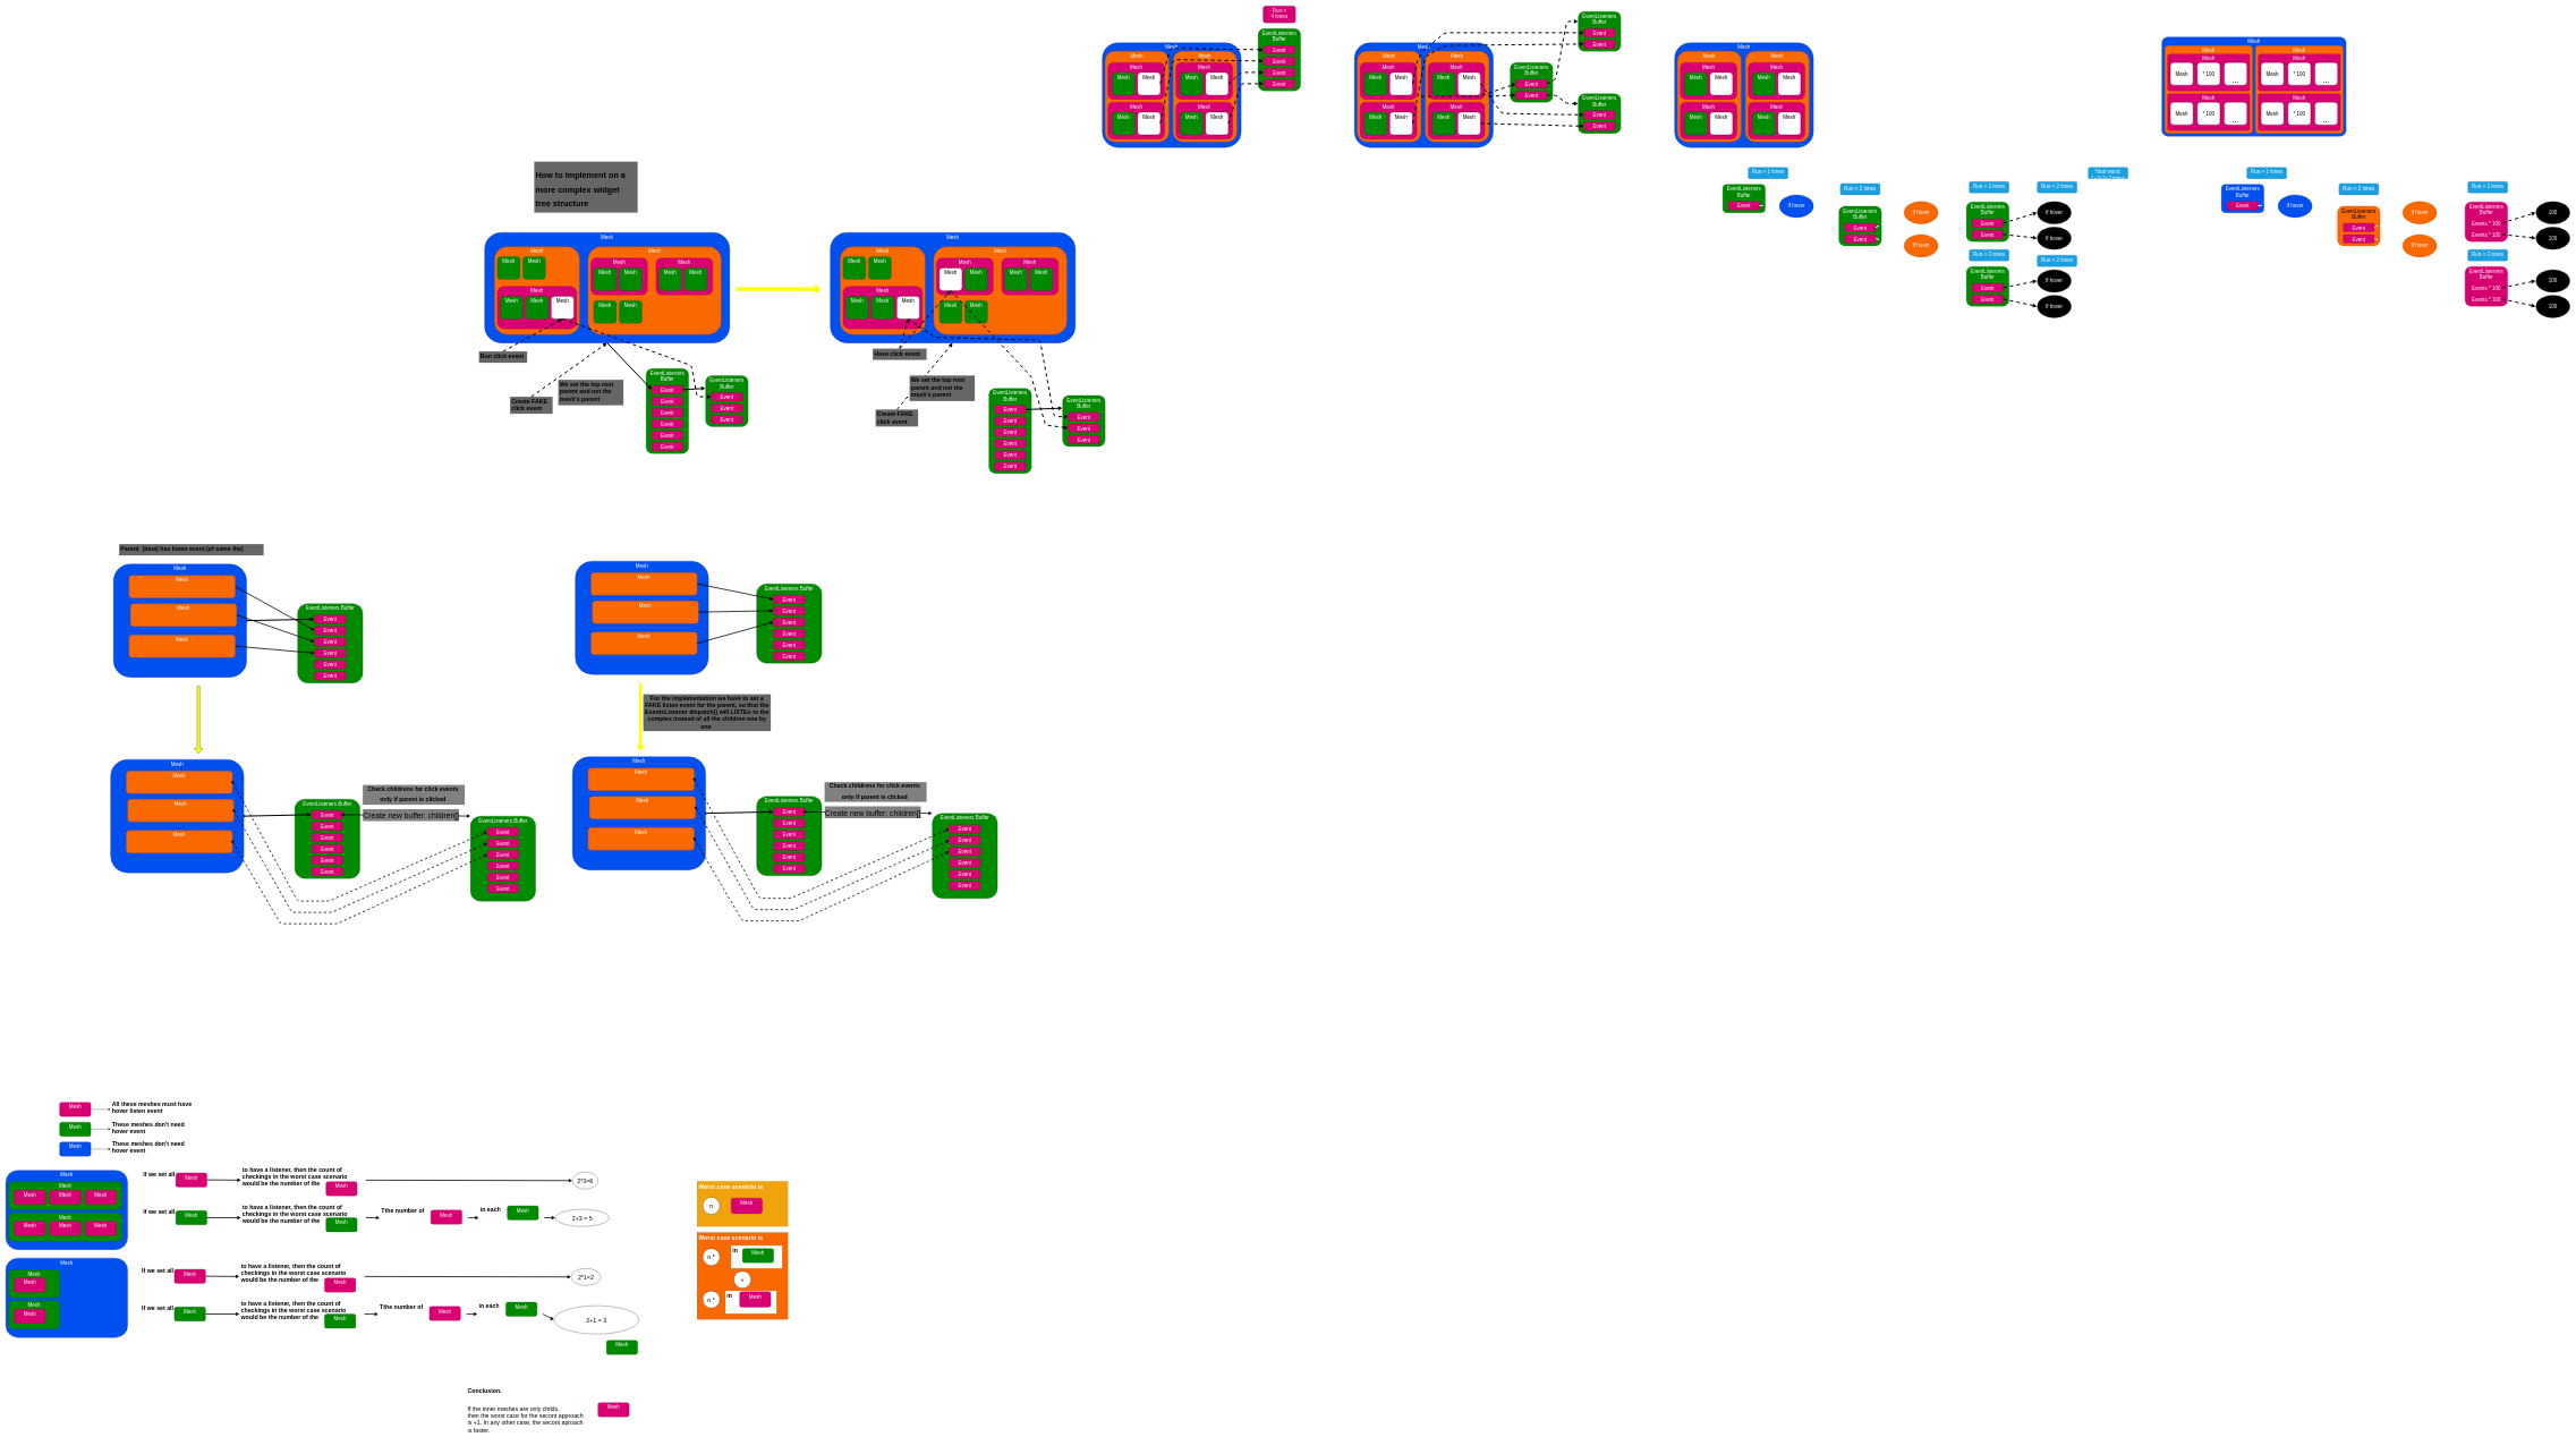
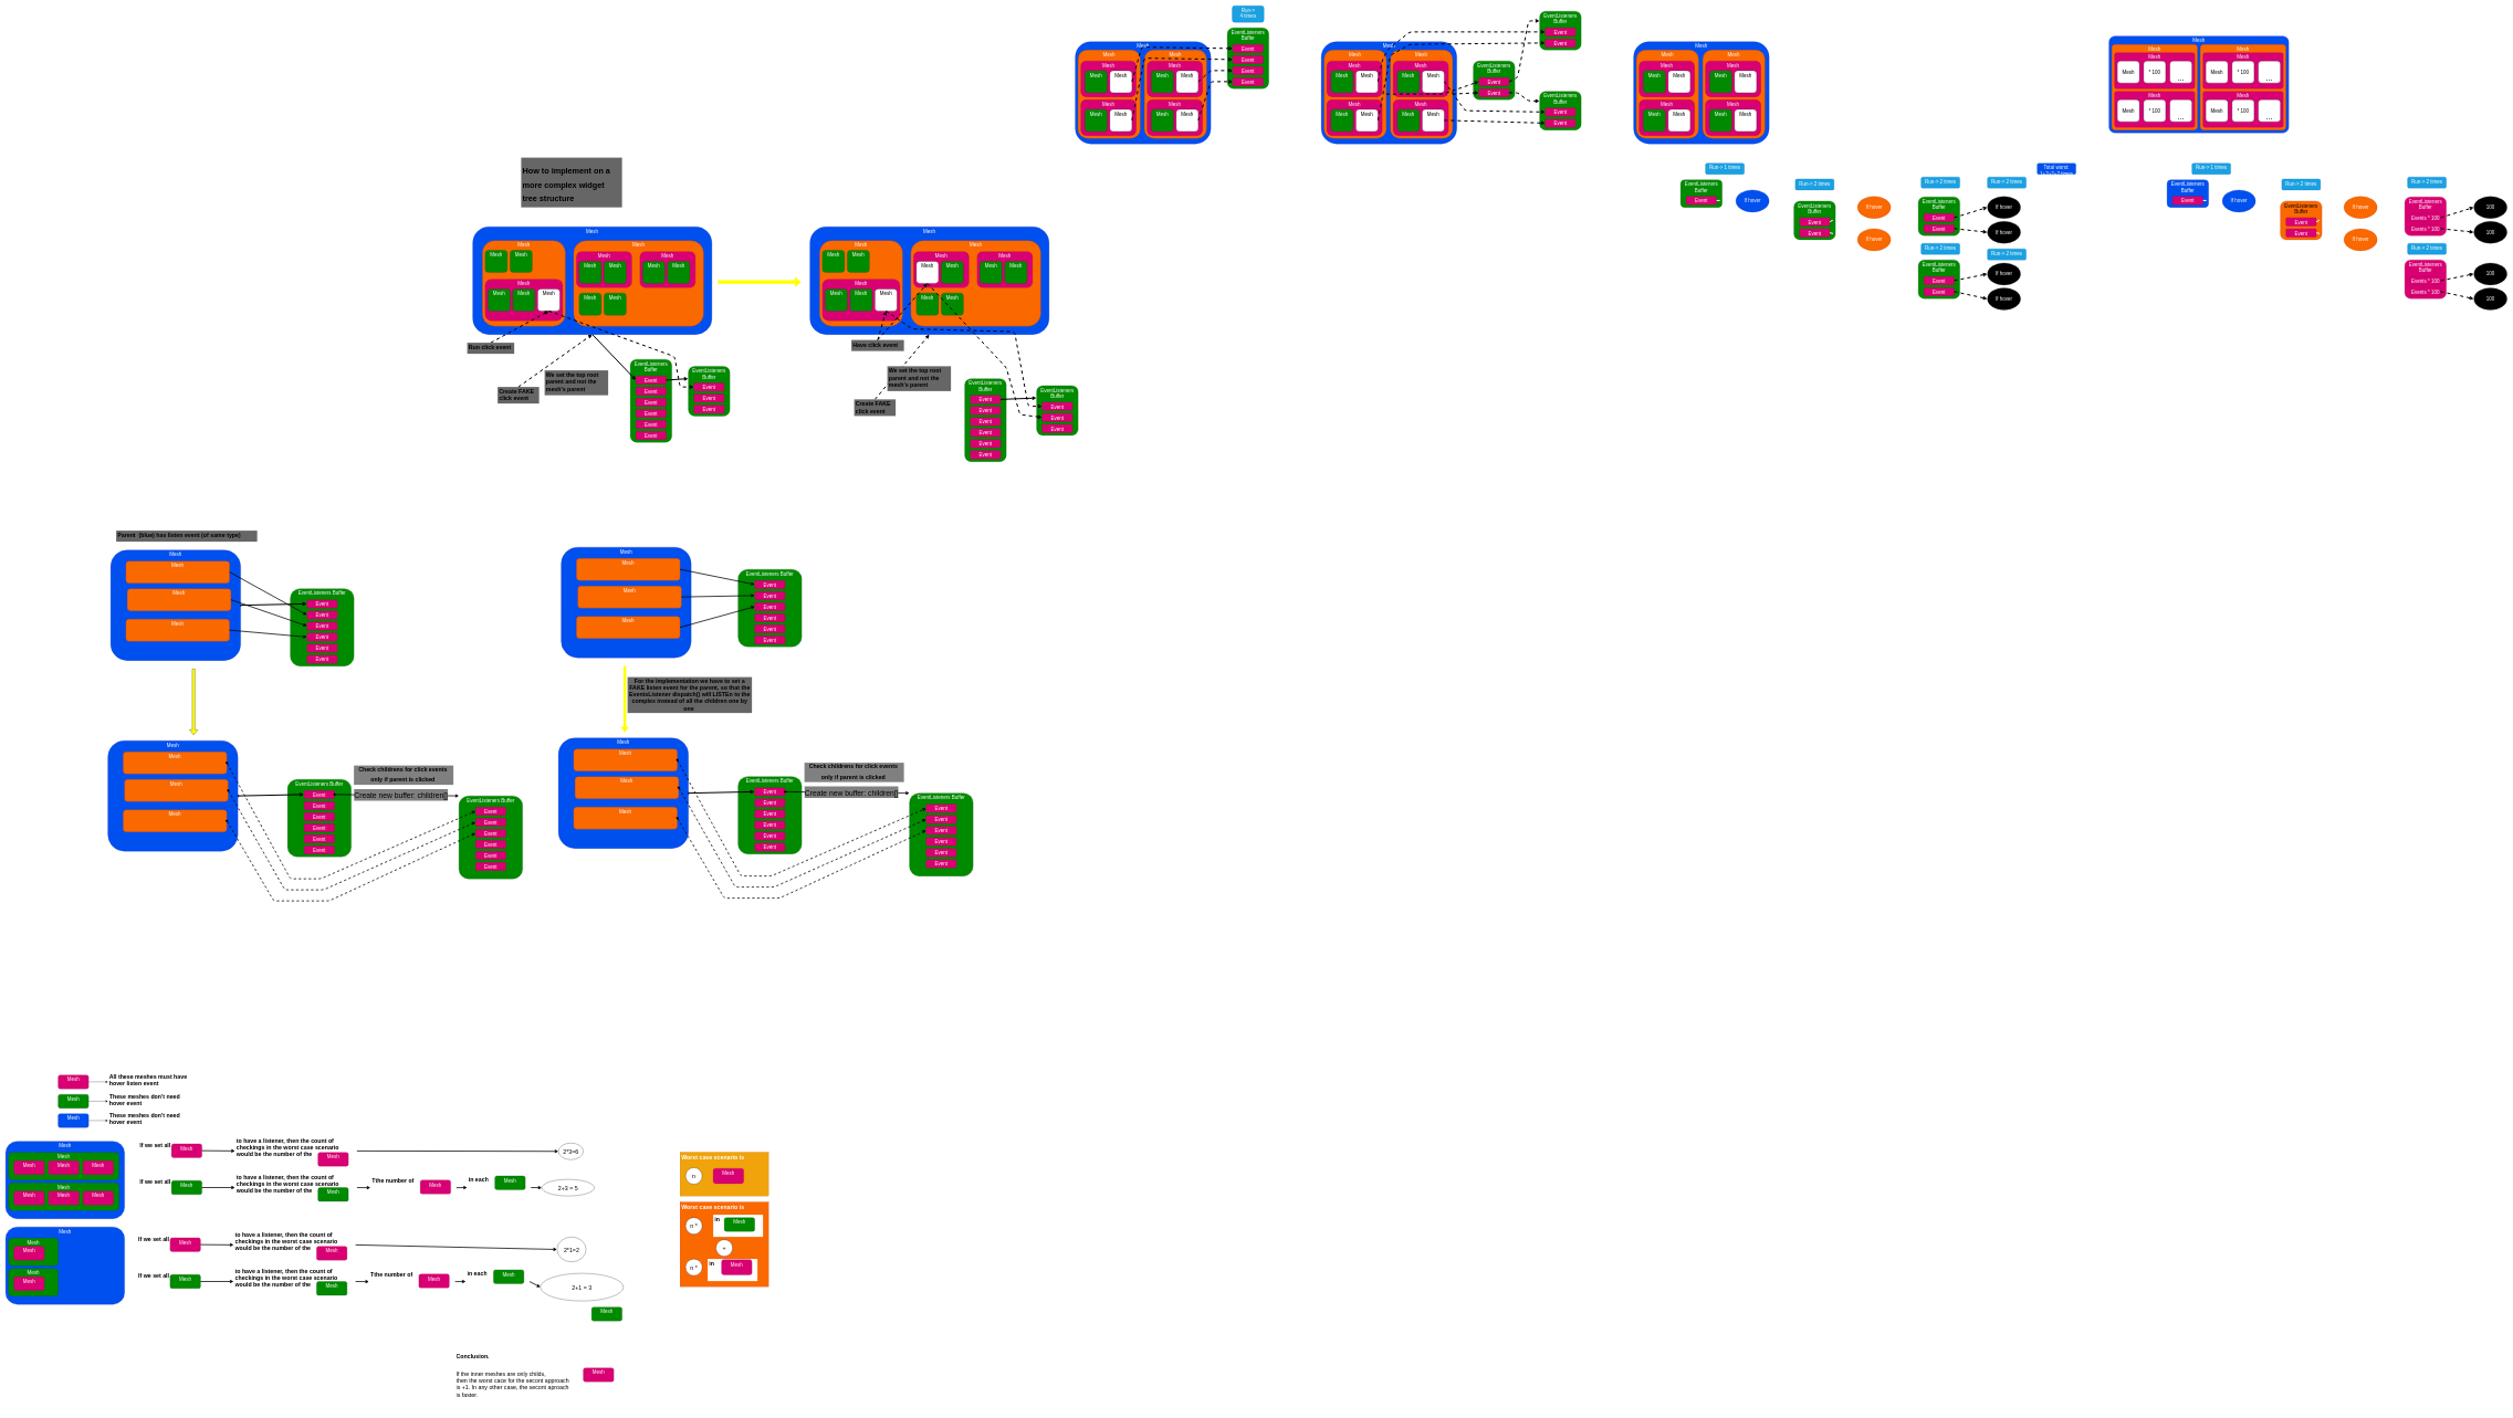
- <mxCell id="293" value="Run-&amp;gt;&lt;br&gt;4 times" style="rounded=1;whiteSpace=wrap;html=1;verticalAlign=top;align=center;fontSize=18;fillColor=#d80073;fontColor=#ffffff;strokeColor=#006EAF;container=1;dropTarget=1;recursiveResize=0;" vertex="1" parent="1"><mxGeometry x="4457.5" y="20" width="115" height="60" as="geometry" /></mxCell>
+ <mxCell id="293" value="Run-&amp;gt;&lt;br&gt;4 times" style="rounded=1;whiteSpace=wrap;html=1;verticalAlign=top;align=center;fontSize=18;fillColor=#1ba1e2;fontColor=#ffffff;strokeColor=#006EAF;container=1;dropTarget=1;recursiveResize=0;" vertex="1" parent="1"><mxGeometry x="4457.5" y="20" width="115" height="60" as="geometry" /></mxCell>
- <mxCell id="396" value="Total worst:&lt;br&gt;1+2+2+2 times" style="rounded=1;whiteSpace=wrap;html=1;verticalAlign=top;align=center;fontSize=18;fillColor=#1ba1e2;fontColor=#ffffff;strokeColor=#006EAF;container=1;dropTarget=1;recursiveResize=0;" vertex="1" parent="1"><mxGeometry x="7370" y="590" width="140" height="40" as="geometry" /></mxCell>
+ <mxCell id="396" value="Total worst:&lt;br&gt;1+2+2+2 times" style="rounded=1;whiteSpace=wrap;html=1;verticalAlign=top;align=center;fontSize=18;fillColor=#0050ef;fontColor=#ffffff;strokeColor=#006EAF;container=1;dropTarget=1;recursiveResize=0;" vertex="1" parent="1"><mxGeometry x="7370" y="590" width="140" height="40" as="geometry" /></mxCell>
- <mxCell id="119" value="&lt;h1 style=&quot;font-size: 21px;&quot;&gt;Parent&amp;nbsp; (blue) has listen event (of same the)&lt;/h1&gt;" style="text;html=1;strokeColor=none;fillColor=#666666;spacing=5;spacingTop=-20;whiteSpace=wrap;overflow=hidden;rounded=0;fontSize=21;fontStyle=0" parent="1" vertex="1"><mxGeometry x="420" y="1920" width="510" height="40" as="geometry" /></mxCell>
+ <mxCell id="119" value="&lt;h1 style=&quot;font-size: 21px;&quot;&gt;Parent&amp;nbsp; (blue) has listen event (of same type)&lt;/h1&gt;" style="text;html=1;strokeColor=none;fillColor=#666666;spacing=5;spacingTop=-20;whiteSpace=wrap;overflow=hidden;rounded=0;fontSize=21;fontStyle=0" parent="1" vertex="1"><mxGeometry x="420" y="1920" width="510" height="40" as="geometry" /></mxCell>
- <mxCell id="56" value="2*1=2" style="ellipse;whiteSpace=wrap;html=1;fontSize=21;fillColor=default;" parent="1" vertex="1"><mxGeometry x="2015" y="4476.5" width="105" height="60" as="geometry" /></mxCell>
+ <mxCell id="56" value="2*1=2" style="ellipse;whiteSpace=wrap;html=1;fontSize=21;fillColor=default;" parent="1" vertex="1"><mxGeometry x="2015" y="4476.5" width="105" height="90" as="geometry" /></mxCell>
